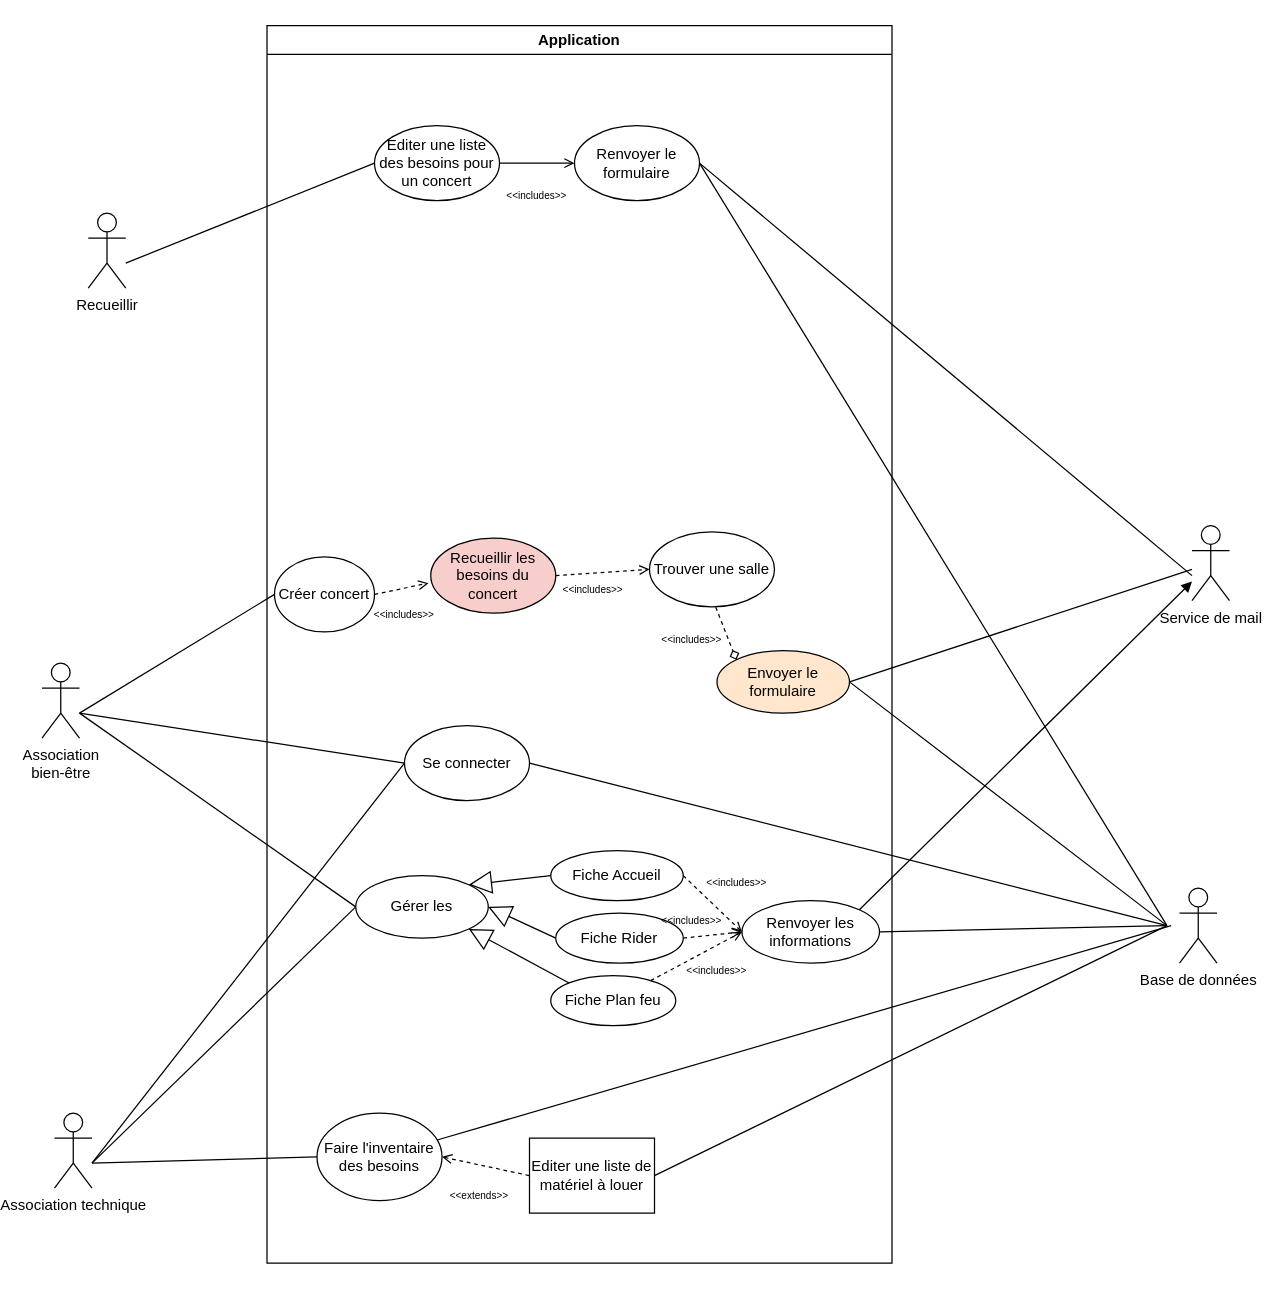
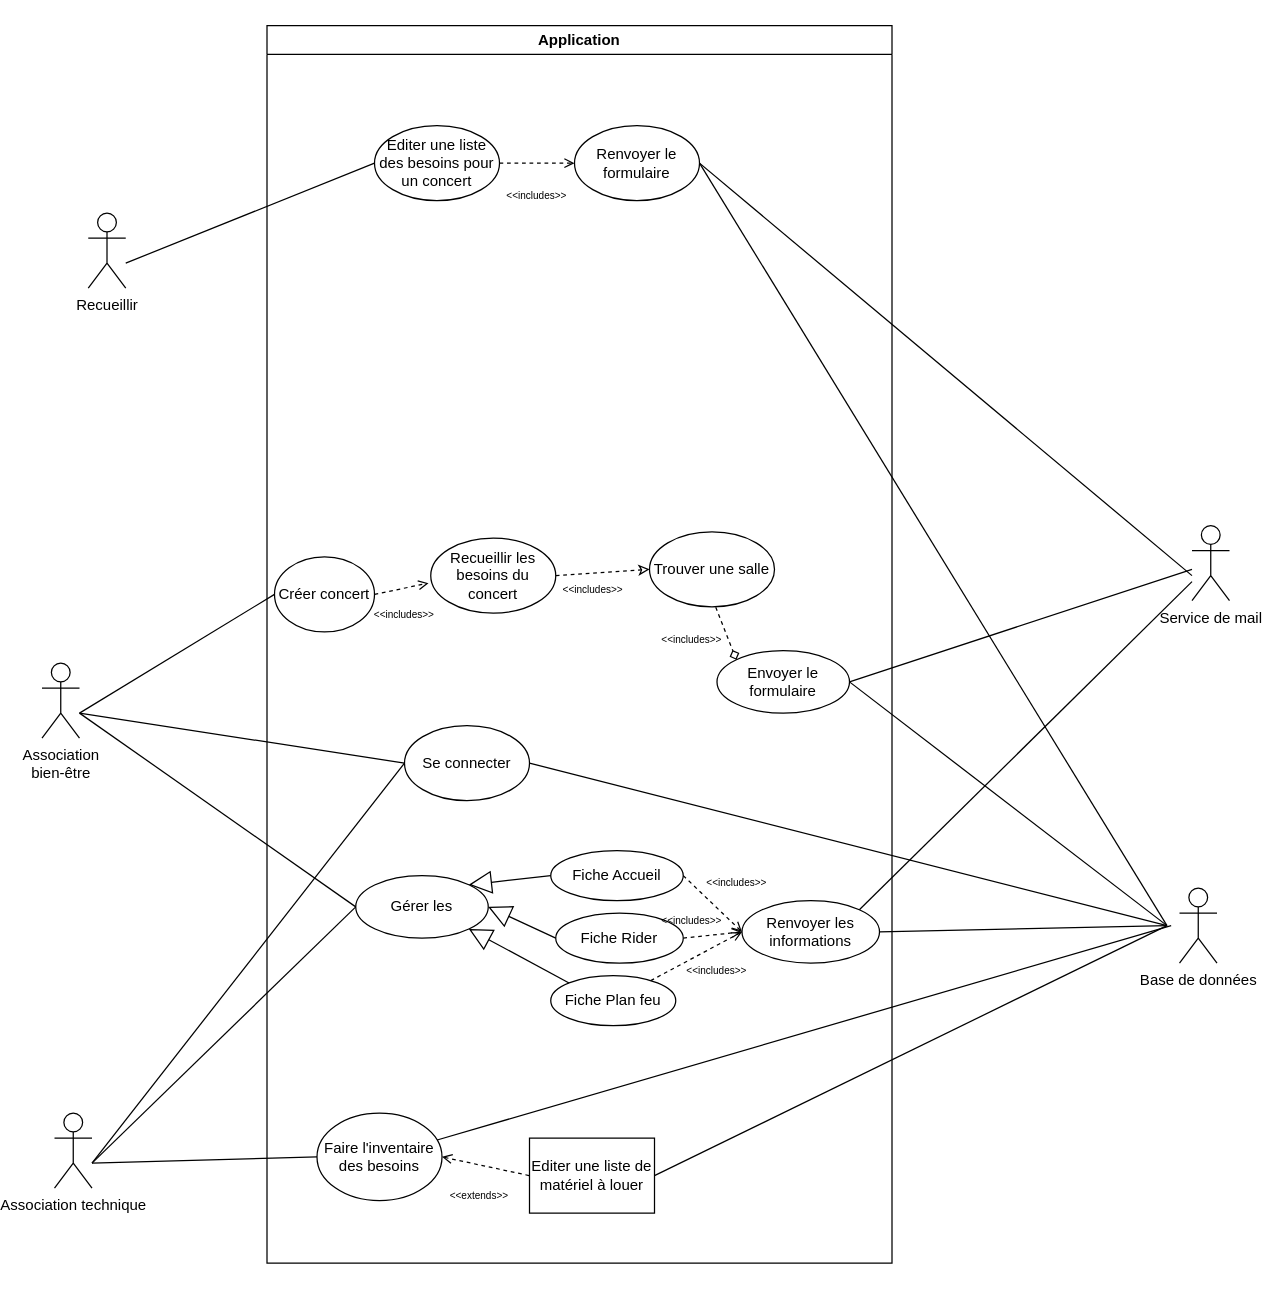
- <mxCell id="28" value="" style="endArrow=open;dashed=0;html=1;rounded=0;exitX=1;exitY=0.5;exitDx=0;exitDy=0;entryX=0;entryY=0.5;entryDx=0;entryDy=0;endFill=0;" edge="1" parent="2" source="13" target="16"><mxGeometry width="50" height="50" relative="1" as="geometry"><mxPoint x="186" y="115" as="sourcePoint" /><mxPoint x="246" y="115" as="targetPoint" /></mxGeometry></mxCell>
+ <mxCell id="28" value="" style="endArrow=open;dashed=1;html=1;rounded=0;exitX=1;exitY=0.5;exitDx=0;exitDy=0;entryX=0;entryY=0.5;entryDx=0;entryDy=0;endFill=0;" edge="1" parent="2" source="13" target="16"><mxGeometry width="50" height="50" relative="1" as="geometry"><mxPoint x="186" y="115" as="sourcePoint" /><mxPoint x="246" y="115" as="targetPoint" /></mxGeometry></mxCell>
- <mxCell id="10" value="" style="endArrow=open;dashed=1;html=1;rounded=0;exitX=1;exitY=0.5;exitDx=0;exitDy=0;entryX=0;entryY=0.5;entryDx=0;entryDy=0;endFill=0;" edge="1" parent="2" source="5" target="4"><mxGeometry width="50" height="50" relative="1" as="geometry"><mxPoint x="220" y="460" as="sourcePoint" /><mxPoint x="270" y="410" as="targetPoint" /></mxGeometry></mxCell>
+ <mxCell id="10" value="" style="endArrow=classic;dashed=1;html=1;rounded=0;exitX=1;exitY=0.5;exitDx=0;exitDy=0;entryX=0;entryY=0.5;entryDx=0;entryDy=0;endFill=0;" edge="1" parent="2" source="5" target="4"><mxGeometry width="50" height="50" relative="1" as="geometry"><mxPoint x="220" y="460" as="sourcePoint" /><mxPoint x="270" y="410" as="targetPoint" /></mxGeometry></mxCell>
- <mxCell id="5" value="Recueillir les besoins du concert" style="ellipse;whiteSpace=wrap;html=1;fillColor=#f8cecc;" vertex="1" parent="2"><mxGeometry x="131" y="410" width="100" height="60" as="geometry" /></mxCell>
+ <mxCell id="5" value="Recueillir les besoins du concert" style="ellipse;whiteSpace=wrap;html=1;" vertex="1" parent="2"><mxGeometry x="131" y="410" width="100" height="60" as="geometry" /></mxCell>
- <mxCell id="49" value="" style="endArrow=block;html=1;rounded=0;exitX=1;exitY=0;exitDx=0;exitDy=0;" edge="1" parent="1" source="32" target="42"><mxGeometry width="50" height="50" relative="1" as="geometry"><mxPoint x="321.5" y="630" as="sourcePoint" /><mxPoint x="740" y="540" as="targetPoint" /></mxGeometry></mxCell>
+ <mxCell id="49" value="" style="endArrow=none;html=1;rounded=0;exitX=1;exitY=0;exitDx=0;exitDy=0;" edge="1" parent="1" source="32" target="42"><mxGeometry width="50" height="50" relative="1" as="geometry"><mxPoint x="321.5" y="630" as="sourcePoint" /><mxPoint x="740" y="540" as="targetPoint" /></mxGeometry></mxCell>
- <mxCell id="17" value="Envoyer le formulaire" style="ellipse;whiteSpace=wrap;html=1;fillColor=#ffe6cc;" vertex="1" parent="2"><mxGeometry x="360" y="500" width="106" height="50" as="geometry" /></mxCell>
+ <mxCell id="17" value="Envoyer le formulaire" style="ellipse;whiteSpace=wrap;html=1;" vertex="1" parent="2"><mxGeometry x="360" y="500" width="106" height="50" as="geometry" /></mxCell>
